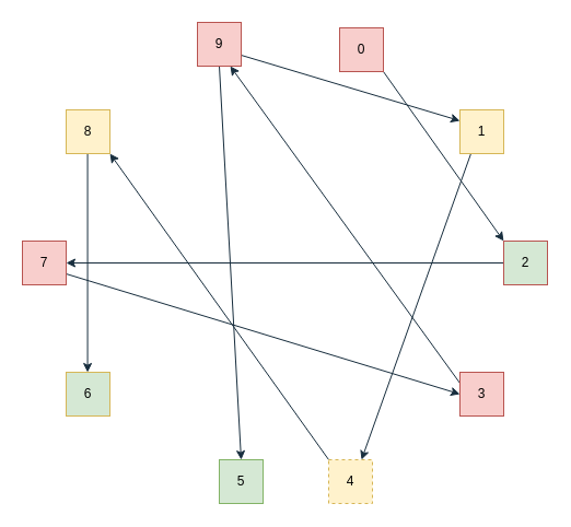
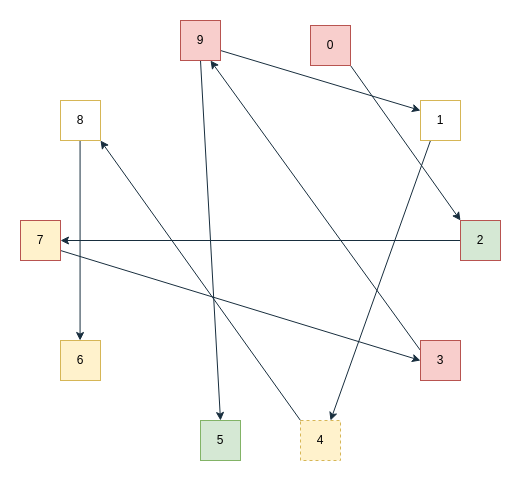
- <mxCell id="20" value="8" style="rounded=0;whiteSpace=wrap;html=1;labelBackgroundColor=none;fillColor=#fff2cc;strokeColor=#d6b656;" parent="1" vertex="1"><mxGeometry x="60" y="100" width="40" height="40" as="geometry" /></mxCell>
+ <mxCell id="20" value="8" style="rounded=0;whiteSpace=wrap;html=1;labelBackgroundColor=none;fillColor=#ffffff;strokeColor=#d6b656;" parent="1" vertex="1"><mxGeometry x="60" y="100" width="40" height="40" as="geometry" /></mxCell>
- <mxCell id="13" value="1" style="rounded=0;whiteSpace=wrap;html=1;labelBackgroundColor=none;fillColor=#fff2cc;strokeColor=#d6b656;" parent="1" vertex="1"><mxGeometry x="420" y="100" width="40" height="40" as="geometry" /></mxCell>
+ <mxCell id="13" value="1" style="rounded=0;whiteSpace=wrap;html=1;labelBackgroundColor=none;fillColor=#ffffff;strokeColor=#d6b656;" parent="1" vertex="1"><mxGeometry x="420" y="100" width="40" height="40" as="geometry" /></mxCell>
- <mxCell id="11" value="7" style="rounded=0;whiteSpace=wrap;html=1;labelBackgroundColor=none;fillColor=#f8cecc;strokeColor=#b85450;" parent="1" vertex="1"><mxGeometry x="20" y="220" width="40" height="40" as="geometry" /></mxCell>
+ <mxCell id="11" value="7" style="rounded=0;whiteSpace=wrap;html=1;labelBackgroundColor=none;fillColor=#fff2cc;strokeColor=#b85450;" parent="1" vertex="1"><mxGeometry x="20" y="220" width="40" height="40" as="geometry" /></mxCell>
- <mxCell id="9" value="6" style="rounded=0;whiteSpace=wrap;html=1;labelBackgroundColor=none;fillColor=#d5e8d4;strokeColor=#d6b656;" parent="1" vertex="1"><mxGeometry x="60" y="340" width="40" height="40" as="geometry" /></mxCell>
+ <mxCell id="9" value="6" style="rounded=0;whiteSpace=wrap;html=1;labelBackgroundColor=none;fillColor=#fff2cc;strokeColor=#d6b656;" parent="1" vertex="1"><mxGeometry x="60" y="340" width="40" height="40" as="geometry" /></mxCell>
